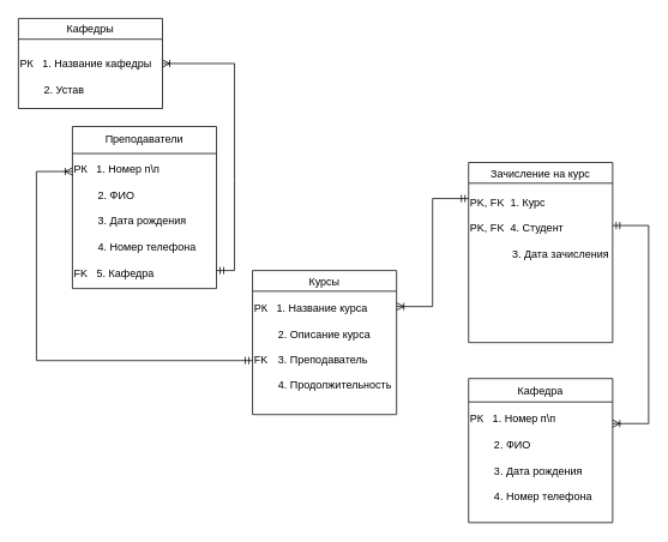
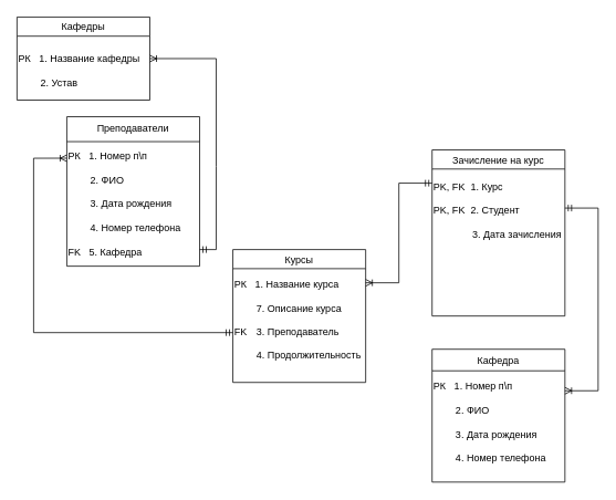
- <mxCell id="9" value="PK, FK&amp;nbsp; 1. Курс&lt;br&gt;&lt;br&gt;PK, FK&amp;nbsp;&amp;nbsp;&lt;span style=&quot;white-space: pre;&quot;&gt;4&lt;/span&gt;. Студент&lt;br&gt;&lt;br&gt;&lt;span style=&quot;white-space: pre;&quot;&gt;&#09;&lt;/span&gt;&amp;nbsp; &amp;nbsp; &amp;nbsp; 3. Дата зачисления" style="text;html=1;strokeColor=none;fillColor=none;align=left;verticalAlign=middle;whiteSpace=wrap;rounded=0;" vertex="1" parent="8"><mxGeometry y="26" width="160" height="94" as="geometry" /></mxCell>
+ <mxCell id="9" value="PK, FK&amp;nbsp; 1. Курс&lt;br&gt;&lt;br&gt;PK, FK&amp;nbsp;&amp;nbsp;&lt;span style=&quot;white-space: pre;&quot;&gt;2&lt;/span&gt;. Студент&lt;br&gt;&lt;br&gt;&lt;span style=&quot;white-space: pre;&quot;&gt;&#09;&lt;/span&gt;&amp;nbsp; &amp;nbsp; &amp;nbsp; 3. Дата зачисления" style="text;html=1;strokeColor=none;fillColor=none;align=left;verticalAlign=middle;whiteSpace=wrap;rounded=0;" vertex="1" parent="8"><mxGeometry y="26" width="160" height="94" as="geometry" /></mxCell>
- <mxCell id="7" value="РК&amp;nbsp; &amp;nbsp;1. Название курса&lt;br&gt;&lt;br&gt;&lt;span style=&quot;white-space: pre;&quot;&gt;&#09;&lt;/span&gt;2. Описание курса&lt;br&gt;&lt;br&gt;FK&lt;span style=&quot;white-space: pre;&quot;&gt;&#09;&lt;/span&gt;3. Преподаватель&lt;br&gt;&lt;br&gt;&lt;span style=&quot;white-space: pre;&quot;&gt;&#09;&lt;/span&gt;4. Продолжительность" style="text;html=1;strokeColor=none;fillColor=none;align=left;verticalAlign=middle;whiteSpace=wrap;rounded=0;" vertex="1" parent="6"><mxGeometry y="30" width="160" height="110" as="geometry" /></mxCell>
+ <mxCell id="7" value="РК&amp;nbsp; &amp;nbsp;1. Название курса&lt;br&gt;&lt;br&gt;&lt;span style=&quot;white-space: pre;&quot;&gt;&#09;&lt;/span&gt;7. Описание курса&lt;br&gt;&lt;br&gt;FK&lt;span style=&quot;white-space: pre;&quot;&gt;&#09;&lt;/span&gt;3. Преподаватель&lt;br&gt;&lt;br&gt;&lt;span style=&quot;white-space: pre;&quot;&gt;&#09;&lt;/span&gt;4. Продолжительность" style="text;html=1;strokeColor=none;fillColor=none;align=left;verticalAlign=middle;whiteSpace=wrap;rounded=0;" vertex="1" parent="6"><mxGeometry y="30" width="160" height="110" as="geometry" /></mxCell>
